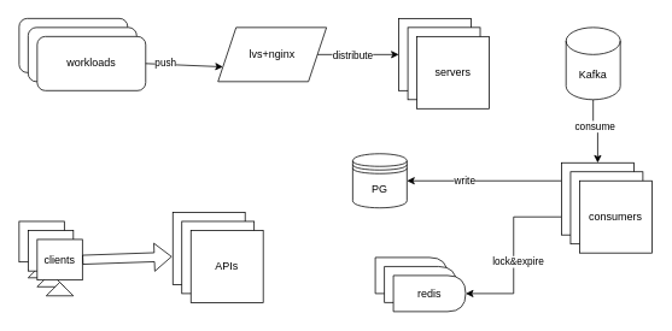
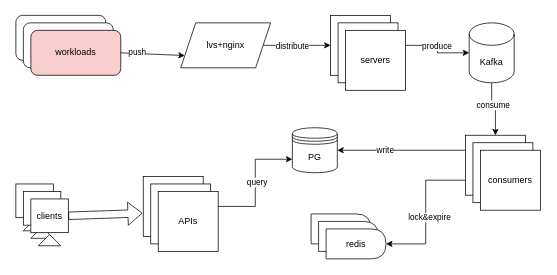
+ <mxCell id="10" style="edgeStyle=orthogonalEdgeStyle;rounded=0;orthogonalLoop=1;jettySize=auto;html=1;exitX=1;exitY=0.25;exitDx=0;exitDy=0;" edge="1" parent="1" source="12" target="15"><mxGeometry relative="1" as="geometry" /></mxCell>
+ <mxCell id="11" value="produce" style="edgeLabel;html=1;align=center;verticalAlign=middle;resizable=0;points=[];" vertex="1" connectable="0" parent="10"><mxGeometry x="-0.133" relative="1" as="geometry"><mxPoint as="offset" /></mxGeometry></mxCell>
- <mxCell id="4" value="workloads" style="rounded=1;whiteSpace=wrap;html=1;" vertex="1" parent="1"><mxGeometry x="40" y="40" width="120" height="60" as="geometry" /></mxCell>
+ <mxCell id="4" value="workloads" style="rounded=1;whiteSpace=wrap;html=1;fillColor=#f8cecc;" vertex="1" parent="1"><mxGeometry x="40" y="40" width="120" height="60" as="geometry" /></mxCell>
+ <mxCell id="29" style="edgeStyle=orthogonalEdgeStyle;rounded=0;orthogonalLoop=1;jettySize=auto;html=1;exitX=1;exitY=0.25;exitDx=0;exitDy=0;entryX=0;entryY=0.7;entryDx=0;entryDy=0;" edge="1" parent="1" source="31" target="23"><mxGeometry relative="1" as="geometry" /></mxCell>
+ <mxCell id="30" value="query" style="edgeLabel;html=1;align=center;verticalAlign=middle;resizable=0;points=[];" vertex="1" connectable="0" parent="29"><mxGeometry x="0.016" y="-2" relative="1" as="geometry"><mxPoint as="offset" /></mxGeometry></mxCell>
